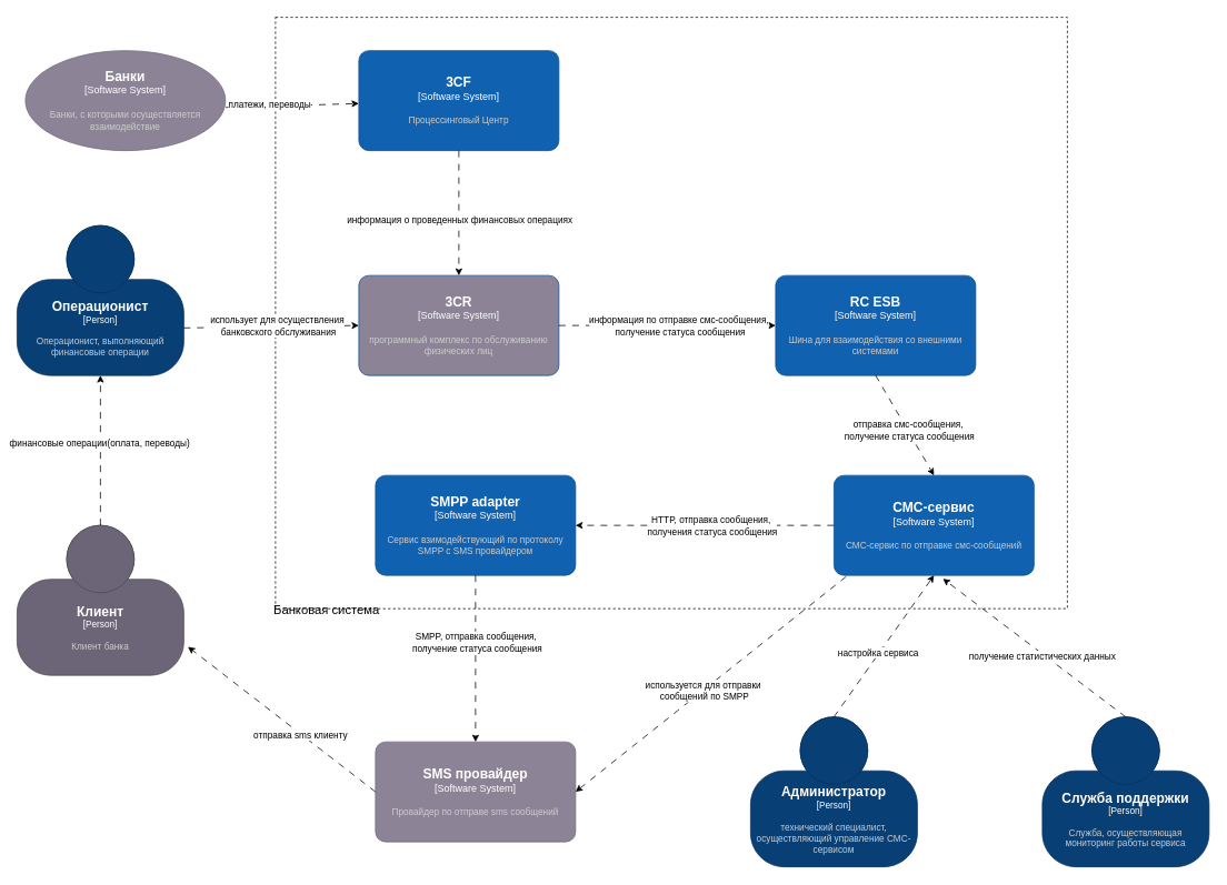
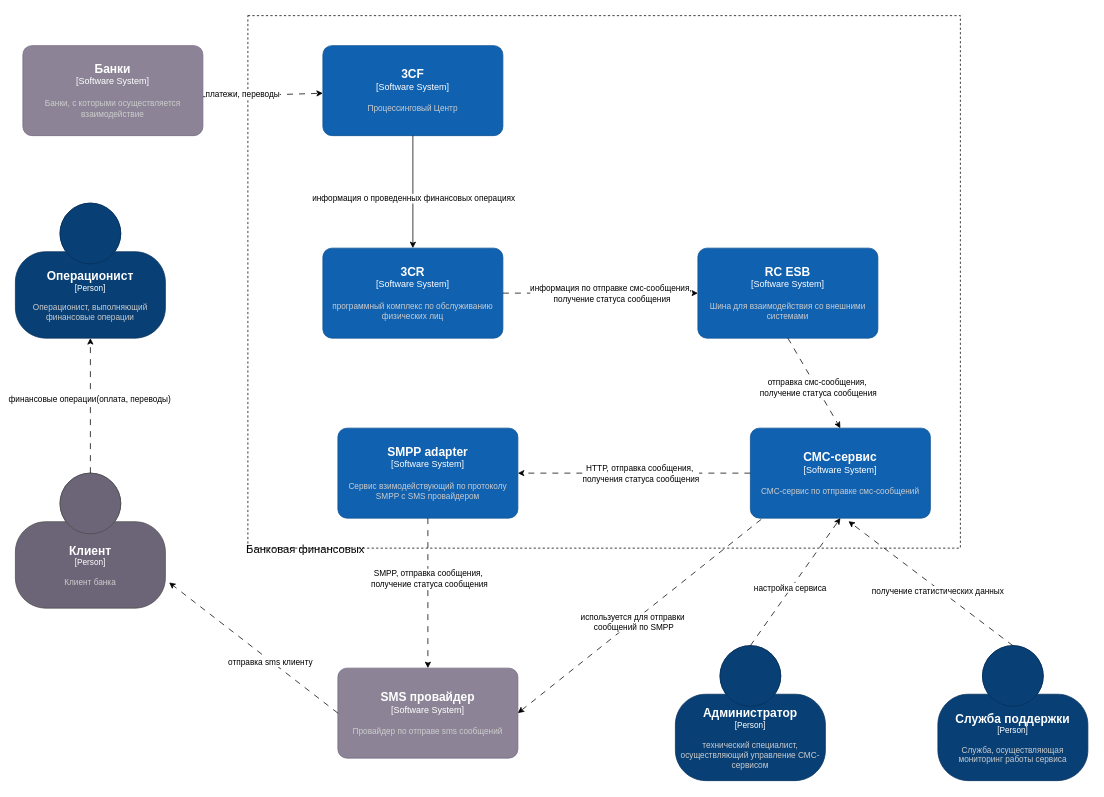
- <mxCell id="10" value="&lt;font style=&quot;font-size: 16px&quot;&gt;&lt;b&gt;Банки&lt;/b&gt;&lt;/font&gt;&lt;div&gt;[Software System]&lt;/div&gt;&lt;br&gt;&lt;div&gt;&lt;font style=&quot;font-size: 11px&quot;&gt;&lt;font color=&quot;#cccccc&quot;&gt;Банки, с которыми осуществляется взаимодействие&lt;/font&gt;&lt;/div&gt;" style="ellipse;whiteSpace=wrap;html=1;labelBackgroundColor=none;fillColor=#8C8496;fontColor=#ffffff;align=center;arcSize=10;strokeColor=#736782;metaEdit=1;resizable=0;points=[[0.25,0,0],[0.5,0,0],[0.75,0,0],[1,0.25,0],[1,0.5,0],[1,0.75,0],[0.75,1,0],[0.5,1,0],[0.25,1,0],[0,0.75,0],[0,0.5,0],[0,0.25,0]];" parent="1" vertex="1"><mxGeometry x="30" y="60" width="240" height="120" as="geometry" /></mxCell>
+ <mxCell id="10" value="&lt;font style=&quot;font-size: 16px&quot;&gt;&lt;b&gt;Банки&lt;/b&gt;&lt;/font&gt;&lt;div&gt;[Software System]&lt;/div&gt;&lt;br&gt;&lt;div&gt;&lt;font style=&quot;font-size: 11px&quot;&gt;&lt;font color=&quot;#cccccc&quot;&gt;Банки, с которыми осуществляется взаимодействие&lt;/font&gt;&lt;/div&gt;" style="rounded=1;whiteSpace=wrap;html=1;labelBackgroundColor=none;fillColor=#8C8496;fontColor=#ffffff;align=center;arcSize=10;strokeColor=#736782;metaEdit=1;resizable=0;points=[[0.25,0,0],[0.5,0,0],[0.75,0,0],[1,0.25,0],[1,0.5,0],[1,0.75,0],[0.75,1,0],[0.5,1,0],[0.25,1,0],[0,0.75,0],[0,0.5,0],[0,0.25,0]];" parent="1" vertex="1"><mxGeometry x="30" y="60" width="240" height="120" as="geometry" /></mxCell>
- <mxCell id="13" value="" style="endArrow=classic;html=1;rounded=0;exitX=0.5;exitY=1;exitDx=0;exitDy=0;exitPerimeter=0;entryX=0.5;entryY=0;entryDx=0;entryDy=0;entryPerimeter=0;dashed=1;dashPattern=8 8;" parent="1" source="7" target="6" edge="1"><mxGeometry width="50" height="50" relative="1" as="geometry"><mxPoint x="280" y="370" as="sourcePoint" /><mxPoint x="330" y="320" as="targetPoint" /></mxGeometry></mxCell>
+ <mxCell id="13" value="" style="endArrow=classic;html=1;rounded=0;exitX=0.5;exitY=1;exitDx=0;exitDy=0;exitPerimeter=0;entryX=0.5;entryY=0;entryDx=0;entryDy=0;entryPerimeter=0;dashed=0;dashPattern=8 8;" parent="1" source="7" target="6" edge="1"><mxGeometry width="50" height="50" relative="1" as="geometry"><mxPoint x="280" y="370" as="sourcePoint" /><mxPoint x="330" y="320" as="targetPoint" /></mxGeometry></mxCell>
- <mxCell id="6" value="&lt;font style=&quot;font-size: 16px&quot;&gt;&lt;b&gt;3CR&lt;/b&gt;&lt;/font&gt;&lt;div&gt;[Software System]&lt;/div&gt;&lt;br&gt;&lt;div&gt;&lt;font style=&quot;font-size: 11px&quot;&gt;&lt;font color=&quot;#cccccc&quot;&gt;программный комплекс по обслуживанию физических лиц&lt;/font&gt;&lt;/div&gt;" style="rounded=1;whiteSpace=wrap;html=1;labelBackgroundColor=none;fillColor=#8c8496;fontColor=#ffffff;align=center;arcSize=10;strokeColor=#0D5091;metaEdit=1;resizable=0;points=[[0.25,0,0],[0.5,0,0],[0.75,0,0],[1,0.25,0],[1,0.5,0],[1,0.75,0],[0.75,1,0],[0.5,1,0],[0.25,1,0],[0,0.75,0],[0,0.5,0],[0,0.25,0]];" parent="1" vertex="1"><mxGeometry x="430" y="330" width="240" height="120" as="geometry" /></mxCell>
+ <mxCell id="6" value="&lt;font style=&quot;font-size: 16px&quot;&gt;&lt;b&gt;3CR&lt;/b&gt;&lt;/font&gt;&lt;div&gt;[Software System]&lt;/div&gt;&lt;br&gt;&lt;div&gt;&lt;font style=&quot;font-size: 11px&quot;&gt;&lt;font color=&quot;#cccccc&quot;&gt;программный комплекс по обслуживанию физических лиц&lt;/font&gt;&lt;/div&gt;" style="rounded=1;whiteSpace=wrap;html=1;labelBackgroundColor=none;fillColor=#1061B0;fontColor=#ffffff;align=center;arcSize=10;strokeColor=#0D5091;metaEdit=1;resizable=0;points=[[0.25,0,0],[0.5,0,0],[0.75,0,0],[1,0.25,0],[1,0.5,0],[1,0.75,0],[0.75,1,0],[0.5,1,0],[0.25,1,0],[0,0.75,0],[0,0.5,0],[0,0.25,0]];" parent="1" vertex="1"><mxGeometry x="430" y="330" width="240" height="120" as="geometry" /></mxCell>
- <mxCell id="15" value="" style="endArrow=classic;html=1;rounded=0;exitX=1;exitY=0.683;exitDx=0;exitDy=0;exitPerimeter=0;entryX=0;entryY=0.5;entryDx=0;entryDy=0;entryPerimeter=0;dashed=1;dashPattern=8 8;" parent="1" source="3" target="6" edge="1"><mxGeometry width="50" height="50" relative="1" as="geometry"><mxPoint x="230" y="740" as="sourcePoint" /><mxPoint x="280" y="690" as="targetPoint" /></mxGeometry></mxCell>
- <mxCell id="16" value="использует для осуществления&lt;div&gt;&amp;nbsp;банковского обслуживания&lt;/div&gt;" style="edgeLabel;html=1;align=center;verticalAlign=middle;resizable=0;points=[];" parent="15" vertex="1" connectable="0"><mxGeometry x="0.067" y="1" relative="1" as="geometry"><mxPoint as="offset" /></mxGeometry></mxCell>
- <mxCell id="2" value="&lt;div style=&quot;text-align: justify; padding-top: 0px; margin-top: -120px; margin-right: -400px;&quot;&gt;&lt;span style=&quot;background-color: initial;&quot;&gt;&lt;font style=&quot;font-size: 15px;&quot;&gt;Банковая система&lt;/font&gt;&lt;/span&gt;&lt;/div&gt;" style="rounded=0;whiteSpace=wrap;html=1;dashed=1;align=right;labelPosition=left;verticalLabelPosition=bottom;verticalAlign=top;spacingBottom=-4;" parent="1" vertex="1"><mxGeometry x="330" y="20" width="950" height="710" as="geometry" /></mxCell>
+ <mxCell id="2" value="&lt;div style=&quot;text-align: justify; padding-top: 0px; margin-top: -120px; margin-right: -400px;&quot;&gt;&lt;span style=&quot;background-color: initial;&quot;&gt;&lt;font style=&quot;font-size: 15px;&quot;&gt;Банковая финансовых&lt;/font&gt;&lt;/span&gt;&lt;/div&gt;" style="rounded=0;whiteSpace=wrap;html=1;dashed=1;align=right;labelPosition=left;verticalLabelPosition=bottom;verticalAlign=top;spacingBottom=-4;" parent="1" vertex="1"><mxGeometry x="330" y="20" width="950" height="710" as="geometry" /></mxCell>
